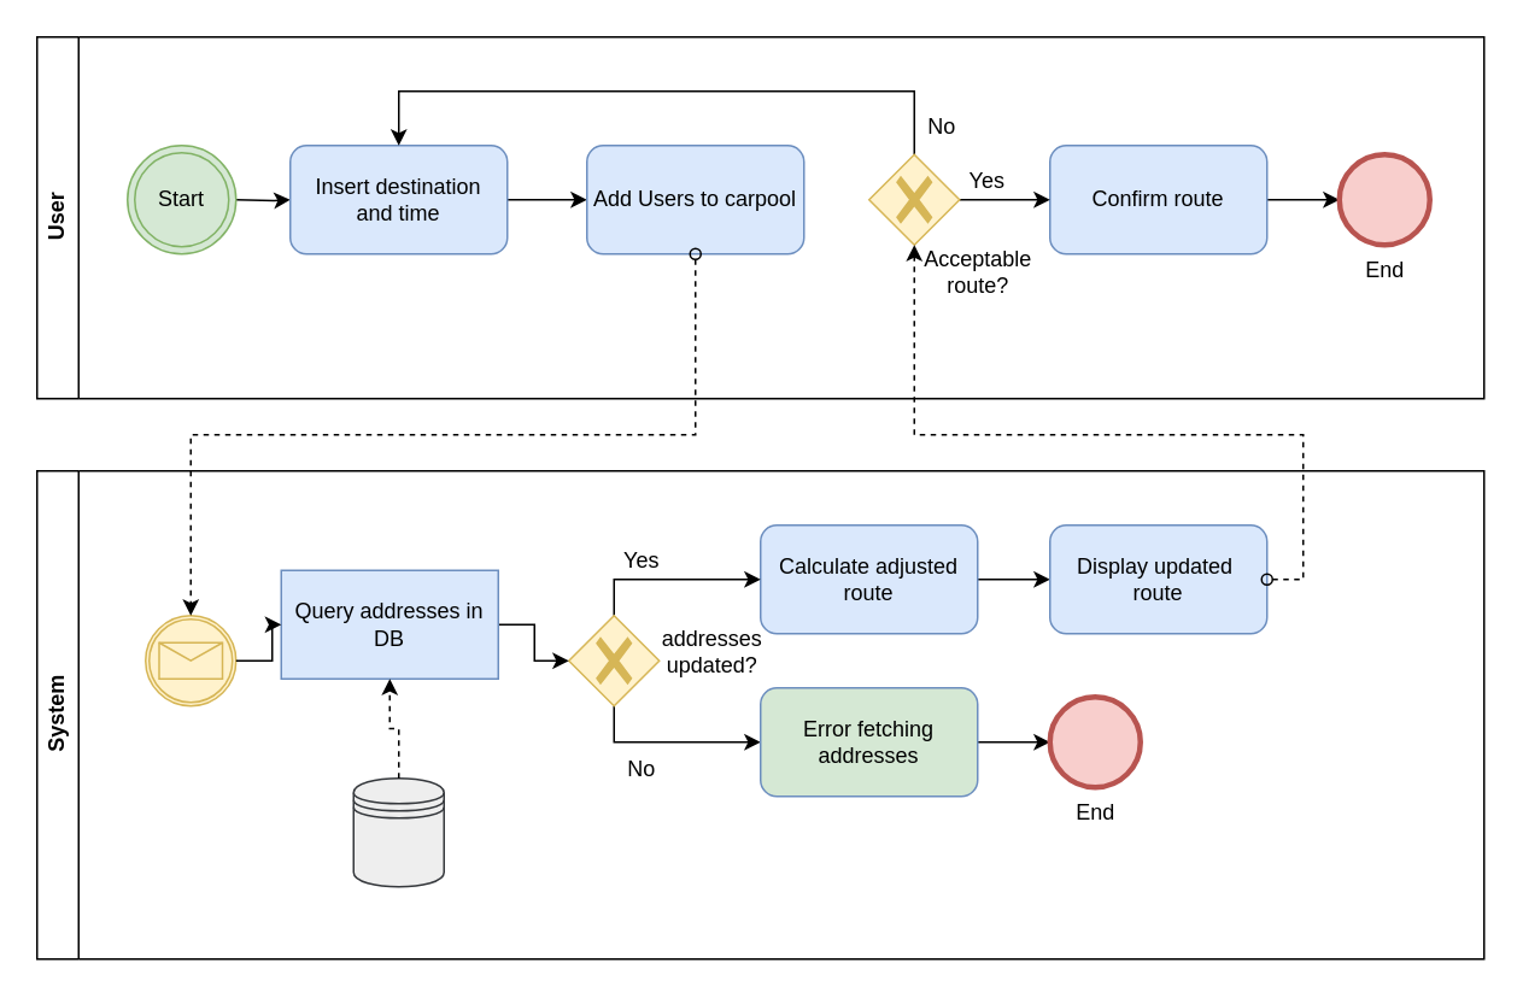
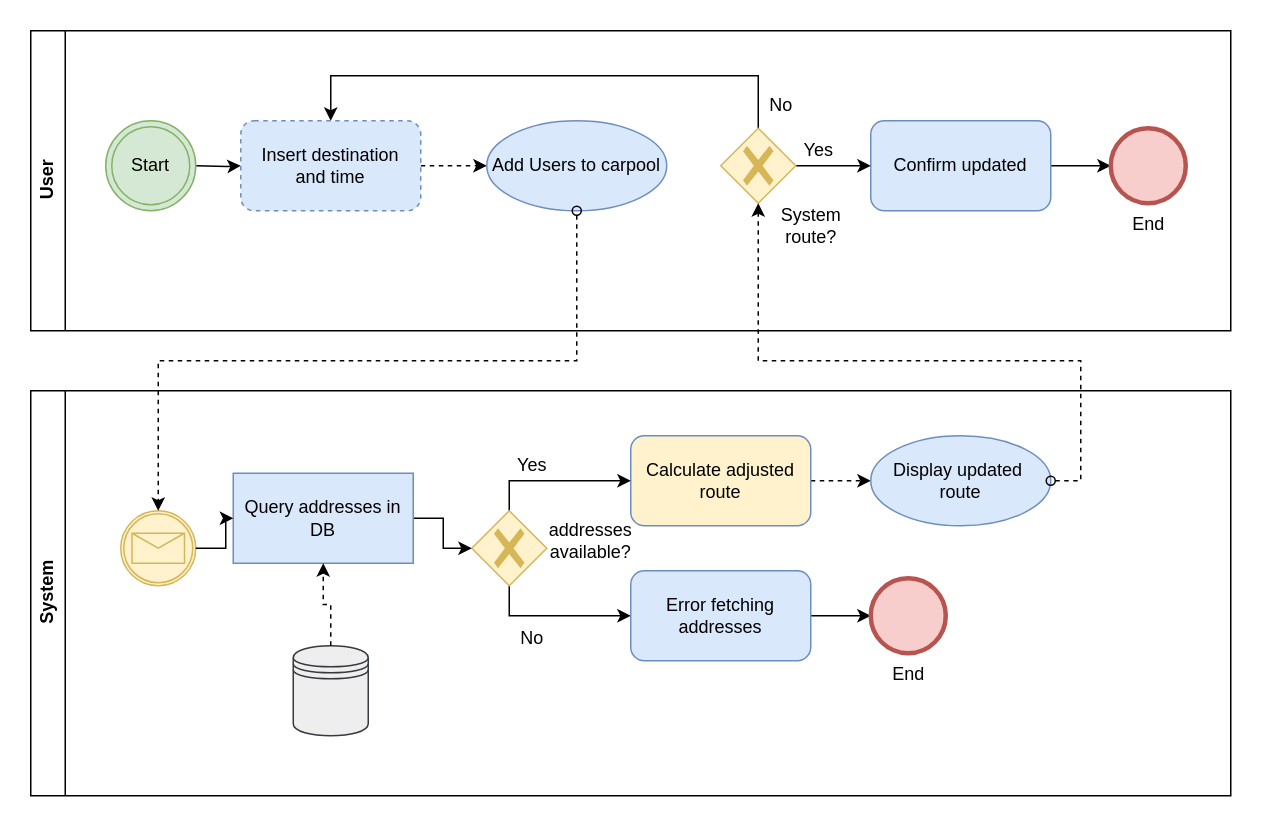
- <mxCell id="26" value="Insert destination&lt;div&gt;and time&lt;/div&gt;" style="rounded=1;whiteSpace=wrap;html=1;fillColor=#dae8fc;strokeColor=#6c8ebf;" parent="1" vertex="1"><mxGeometry x="160" y="80" width="120" height="60" as="geometry" /></mxCell>
+ <mxCell id="26" value="Insert destination&lt;div&gt;and time&lt;/div&gt;" style="rounded=1;whiteSpace=wrap;html=1;fillColor=#dae8fc;strokeColor=#6c8ebf;dashed=1;" parent="1" vertex="1"><mxGeometry x="160" y="80" width="120" height="60" as="geometry" /></mxCell>
- <mxCell id="25" value="" style="edgeStyle=orthogonalEdgeStyle;rounded=0;orthogonalLoop=1;jettySize=auto;html=1;" parent="1" source="26" target="27" edge="1"><mxGeometry relative="1" as="geometry" /></mxCell>
+ <mxCell id="25" value="" style="edgeStyle=orthogonalEdgeStyle;rounded=0;orthogonalLoop=1;jettySize=auto;html=1;dashed=1;" parent="1" source="26" target="27" edge="1"><mxGeometry relative="1" as="geometry" /></mxCell>
- <mxCell id="27" value="Add Users to carpool" style="rounded=1;whiteSpace=wrap;html=1;fillColor=#dae8fc;strokeColor=#6c8ebf;" parent="1" vertex="1"><mxGeometry x="324" y="80" width="120" height="60" as="geometry" /></mxCell>
+ <mxCell id="27" value="Add Users to carpool" style="ellipse;whiteSpace=wrap;html=1;fillColor=#dae8fc;strokeColor=#6c8ebf;" parent="1" vertex="1"><mxGeometry x="324" y="80" width="120" height="60" as="geometry" /></mxCell>
- <mxCell id="29" value="Confirm route" style="rounded=1;whiteSpace=wrap;html=1;fillColor=#dae8fc;strokeColor=#6c8ebf;" parent="1" vertex="1"><mxGeometry x="580" y="80" width="120" height="60" as="geometry" /></mxCell>
+ <mxCell id="29" value="Confirm updated" style="rounded=1;whiteSpace=wrap;html=1;fillColor=#dae8fc;strokeColor=#6c8ebf;" parent="1" vertex="1"><mxGeometry x="580" y="80" width="120" height="60" as="geometry" /></mxCell>
- <mxCell id="3" value="Acceptable&lt;div&gt;route?&lt;/div&gt;" style="text;html=1;align=center;verticalAlign=middle;resizable=0;points=[];autosize=1;strokeColor=none;fillColor=none;" parent="2" vertex="1"><mxGeometry x="480" y="110" width="80" height="40" as="geometry" /></mxCell>
+ <mxCell id="3" value="System&lt;div&gt;route?&lt;/div&gt;" style="text;html=1;align=center;verticalAlign=middle;resizable=0;points=[];autosize=1;strokeColor=none;fillColor=none;" parent="2" vertex="1"><mxGeometry x="480" y="110" width="80" height="40" as="geometry" /></mxCell>
- <mxCell id="8" value="Calculate adjusted route" style="rounded=1;whiteSpace=wrap;html=1;fillColor=#dae8fc;strokeColor=#6c8ebf;" parent="4" vertex="1"><mxGeometry x="400" y="30" width="120" height="60" as="geometry" /></mxCell>
+ <mxCell id="8" value="Calculate adjusted route" style="rounded=1;whiteSpace=wrap;html=1;fillColor=#fff2cc;strokeColor=#6c8ebf;" parent="4" vertex="1"><mxGeometry x="400" y="30" width="120" height="60" as="geometry" /></mxCell>
- <mxCell id="7" value="" style="edgeStyle=orthogonalEdgeStyle;rounded=0;orthogonalLoop=1;jettySize=auto;html=1;" parent="4" source="8" target="12" edge="1"><mxGeometry relative="1" as="geometry" /></mxCell>
+ <mxCell id="7" value="" style="edgeStyle=orthogonalEdgeStyle;rounded=0;orthogonalLoop=1;jettySize=auto;html=1;dashed=1;" parent="4" source="8" target="12" edge="1"><mxGeometry relative="1" as="geometry" /></mxCell>
- <mxCell id="12" value="Display updated&amp;nbsp;&lt;div&gt;route&lt;/div&gt;" style="rounded=1;whiteSpace=wrap;html=1;fillColor=#dae8fc;strokeColor=#6c8ebf;" parent="4" vertex="1"><mxGeometry x="560" y="30" width="120" height="60" as="geometry" /></mxCell>
+ <mxCell id="12" value="Display updated&amp;nbsp;&lt;div&gt;route&lt;/div&gt;" style="ellipse;whiteSpace=wrap;html=1;fillColor=#dae8fc;strokeColor=#6c8ebf;" parent="4" vertex="1"><mxGeometry x="560" y="30" width="120" height="60" as="geometry" /></mxCell>
- <mxCell id="13" value="addresses&lt;div&gt;updated?&lt;/div&gt;" style="text;html=1;align=center;verticalAlign=middle;resizable=0;points=[];autosize=1;strokeColor=none;fillColor=none;" parent="4" vertex="1"><mxGeometry x="333" y="80" width="80" height="40" as="geometry" /></mxCell>
+ <mxCell id="13" value="addresses&lt;div&gt;available?&lt;/div&gt;" style="text;html=1;align=center;verticalAlign=middle;resizable=0;points=[];autosize=1;strokeColor=none;fillColor=none;" parent="4" vertex="1"><mxGeometry x="333" y="80" width="80" height="40" as="geometry" /></mxCell>
- <mxCell id="21" value="Error fetching addresses" style="rounded=1;whiteSpace=wrap;html=1;fillColor=#d5e8d4;strokeColor=#6c8ebf;" parent="4" vertex="1"><mxGeometry x="400" y="120" width="120" height="60" as="geometry" /></mxCell>
+ <mxCell id="21" value="Error fetching addresses" style="rounded=1;whiteSpace=wrap;html=1;fillColor=#dae8fc;strokeColor=#6c8ebf;" parent="4" vertex="1"><mxGeometry x="400" y="120" width="120" height="60" as="geometry" /></mxCell>
